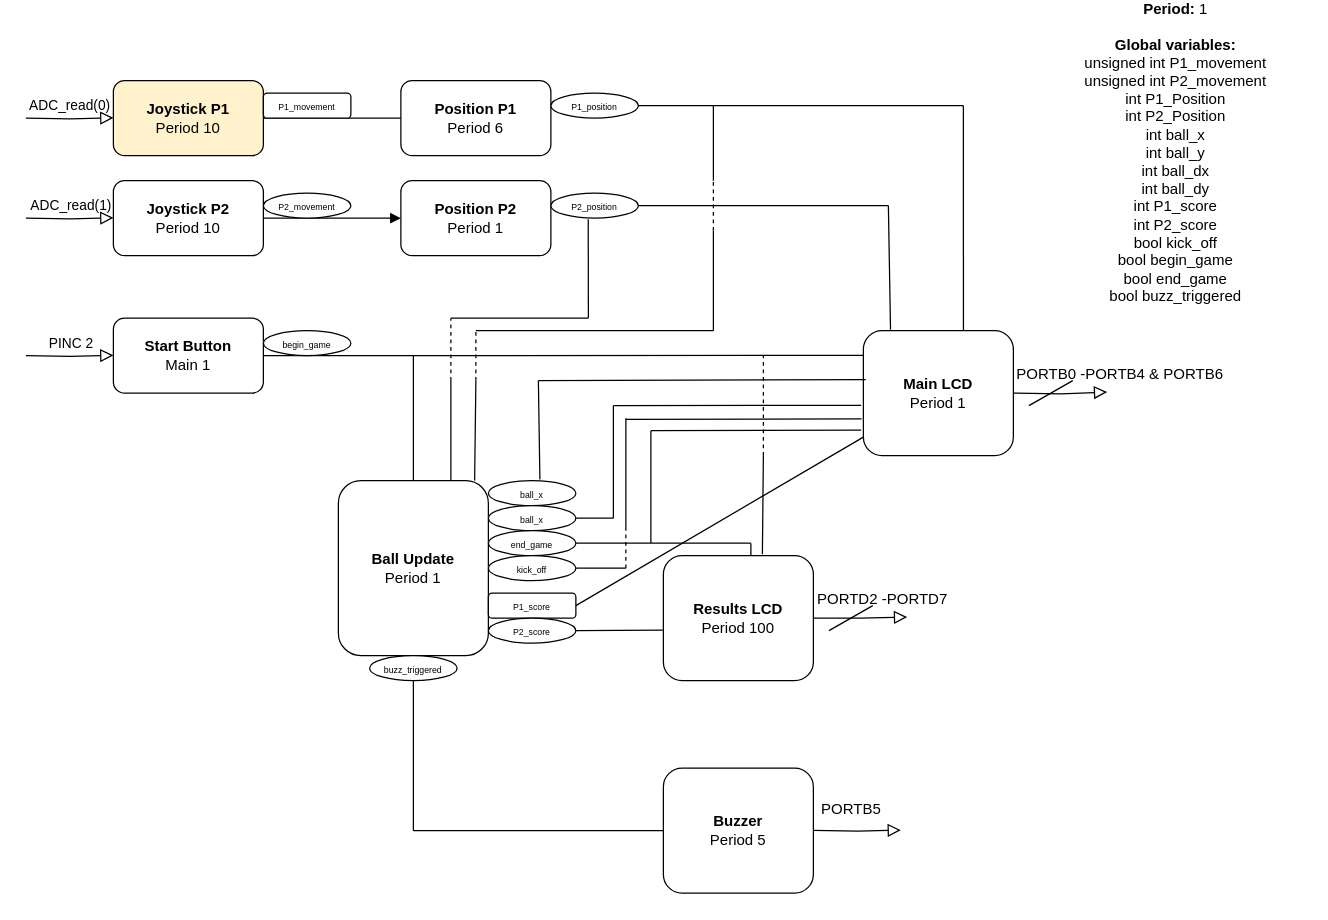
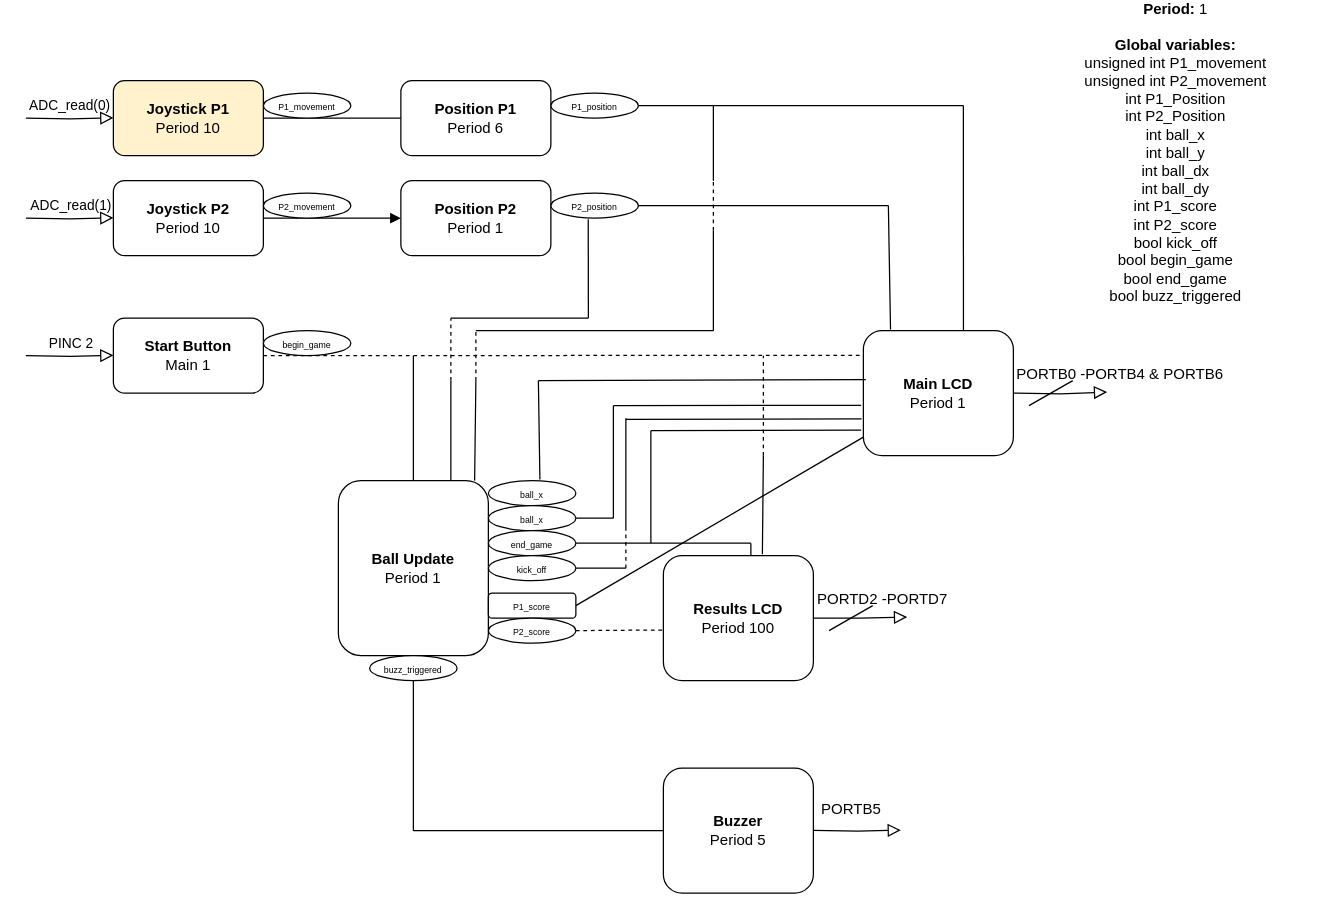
- <mxCell id="5" value="&lt;font style=&quot;font-size: 7px;&quot;&gt;P1_movement&lt;/font&gt;" style="whiteSpace=wrap;html=1;rounded=1;" vertex="1" parent="1"><mxGeometry x="210" y="30" width="70" height="20" as="geometry" /></mxCell>
+ <mxCell id="5" value="&lt;font style=&quot;font-size: 7px;&quot;&gt;P1_movement&lt;/font&gt;" style="ellipse;whiteSpace=wrap;html=1;" vertex="1" parent="1"><mxGeometry x="210" y="30" width="70" height="20" as="geometry" /></mxCell>
- <mxCell id="12" value="" style="endArrow=none;html=1;rounded=0;exitX=1;exitY=0.5;exitDx=0;exitDy=0;entryX=0.021;entryY=0.198;entryDx=0;entryDy=0;entryPerimeter=0;" edge="1" parent="1" source="10" target="18"><mxGeometry width="50" height="50" relative="1" as="geometry"><mxPoint x="180" y="320" as="sourcePoint" /><mxPoint x="280" y="240" as="targetPoint" /></mxGeometry></mxCell>
+ <mxCell id="12" value="" style="endArrow=none;html=1;rounded=0;exitX=1;exitY=0.5;exitDx=0;exitDy=0;entryX=0.021;entryY=0.198;entryDx=0;entryDy=0;entryPerimeter=0;dashed=1;" edge="1" parent="1" source="10" target="18"><mxGeometry width="50" height="50" relative="1" as="geometry"><mxPoint x="180" y="320" as="sourcePoint" /><mxPoint x="280" y="240" as="targetPoint" /></mxGeometry></mxCell>
- <mxCell id="28" value="" style="endArrow=none;html=1;rounded=0;entryX=-0.004;entryY=0.595;entryDx=0;entryDy=0;entryPerimeter=0;exitX=1;exitY=0.5;exitDx=0;exitDy=0;" edge="1" parent="1" source="25" target="26"><mxGeometry width="50" height="50" relative="1" as="geometry"><mxPoint x="390" y="350" as="sourcePoint" /><mxPoint x="440" y="300" as="targetPoint" /></mxGeometry></mxCell>
+ <mxCell id="28" value="" style="endArrow=none;html=1;rounded=0;entryX=-0.004;entryY=0.595;entryDx=0;entryDy=0;entryPerimeter=0;exitX=1;exitY=0.5;exitDx=0;exitDy=0;dashed=1;" edge="1" parent="1" source="25" target="26"><mxGeometry width="50" height="50" relative="1" as="geometry"><mxPoint x="390" y="350" as="sourcePoint" /><mxPoint x="440" y="300" as="targetPoint" /></mxGeometry></mxCell>
